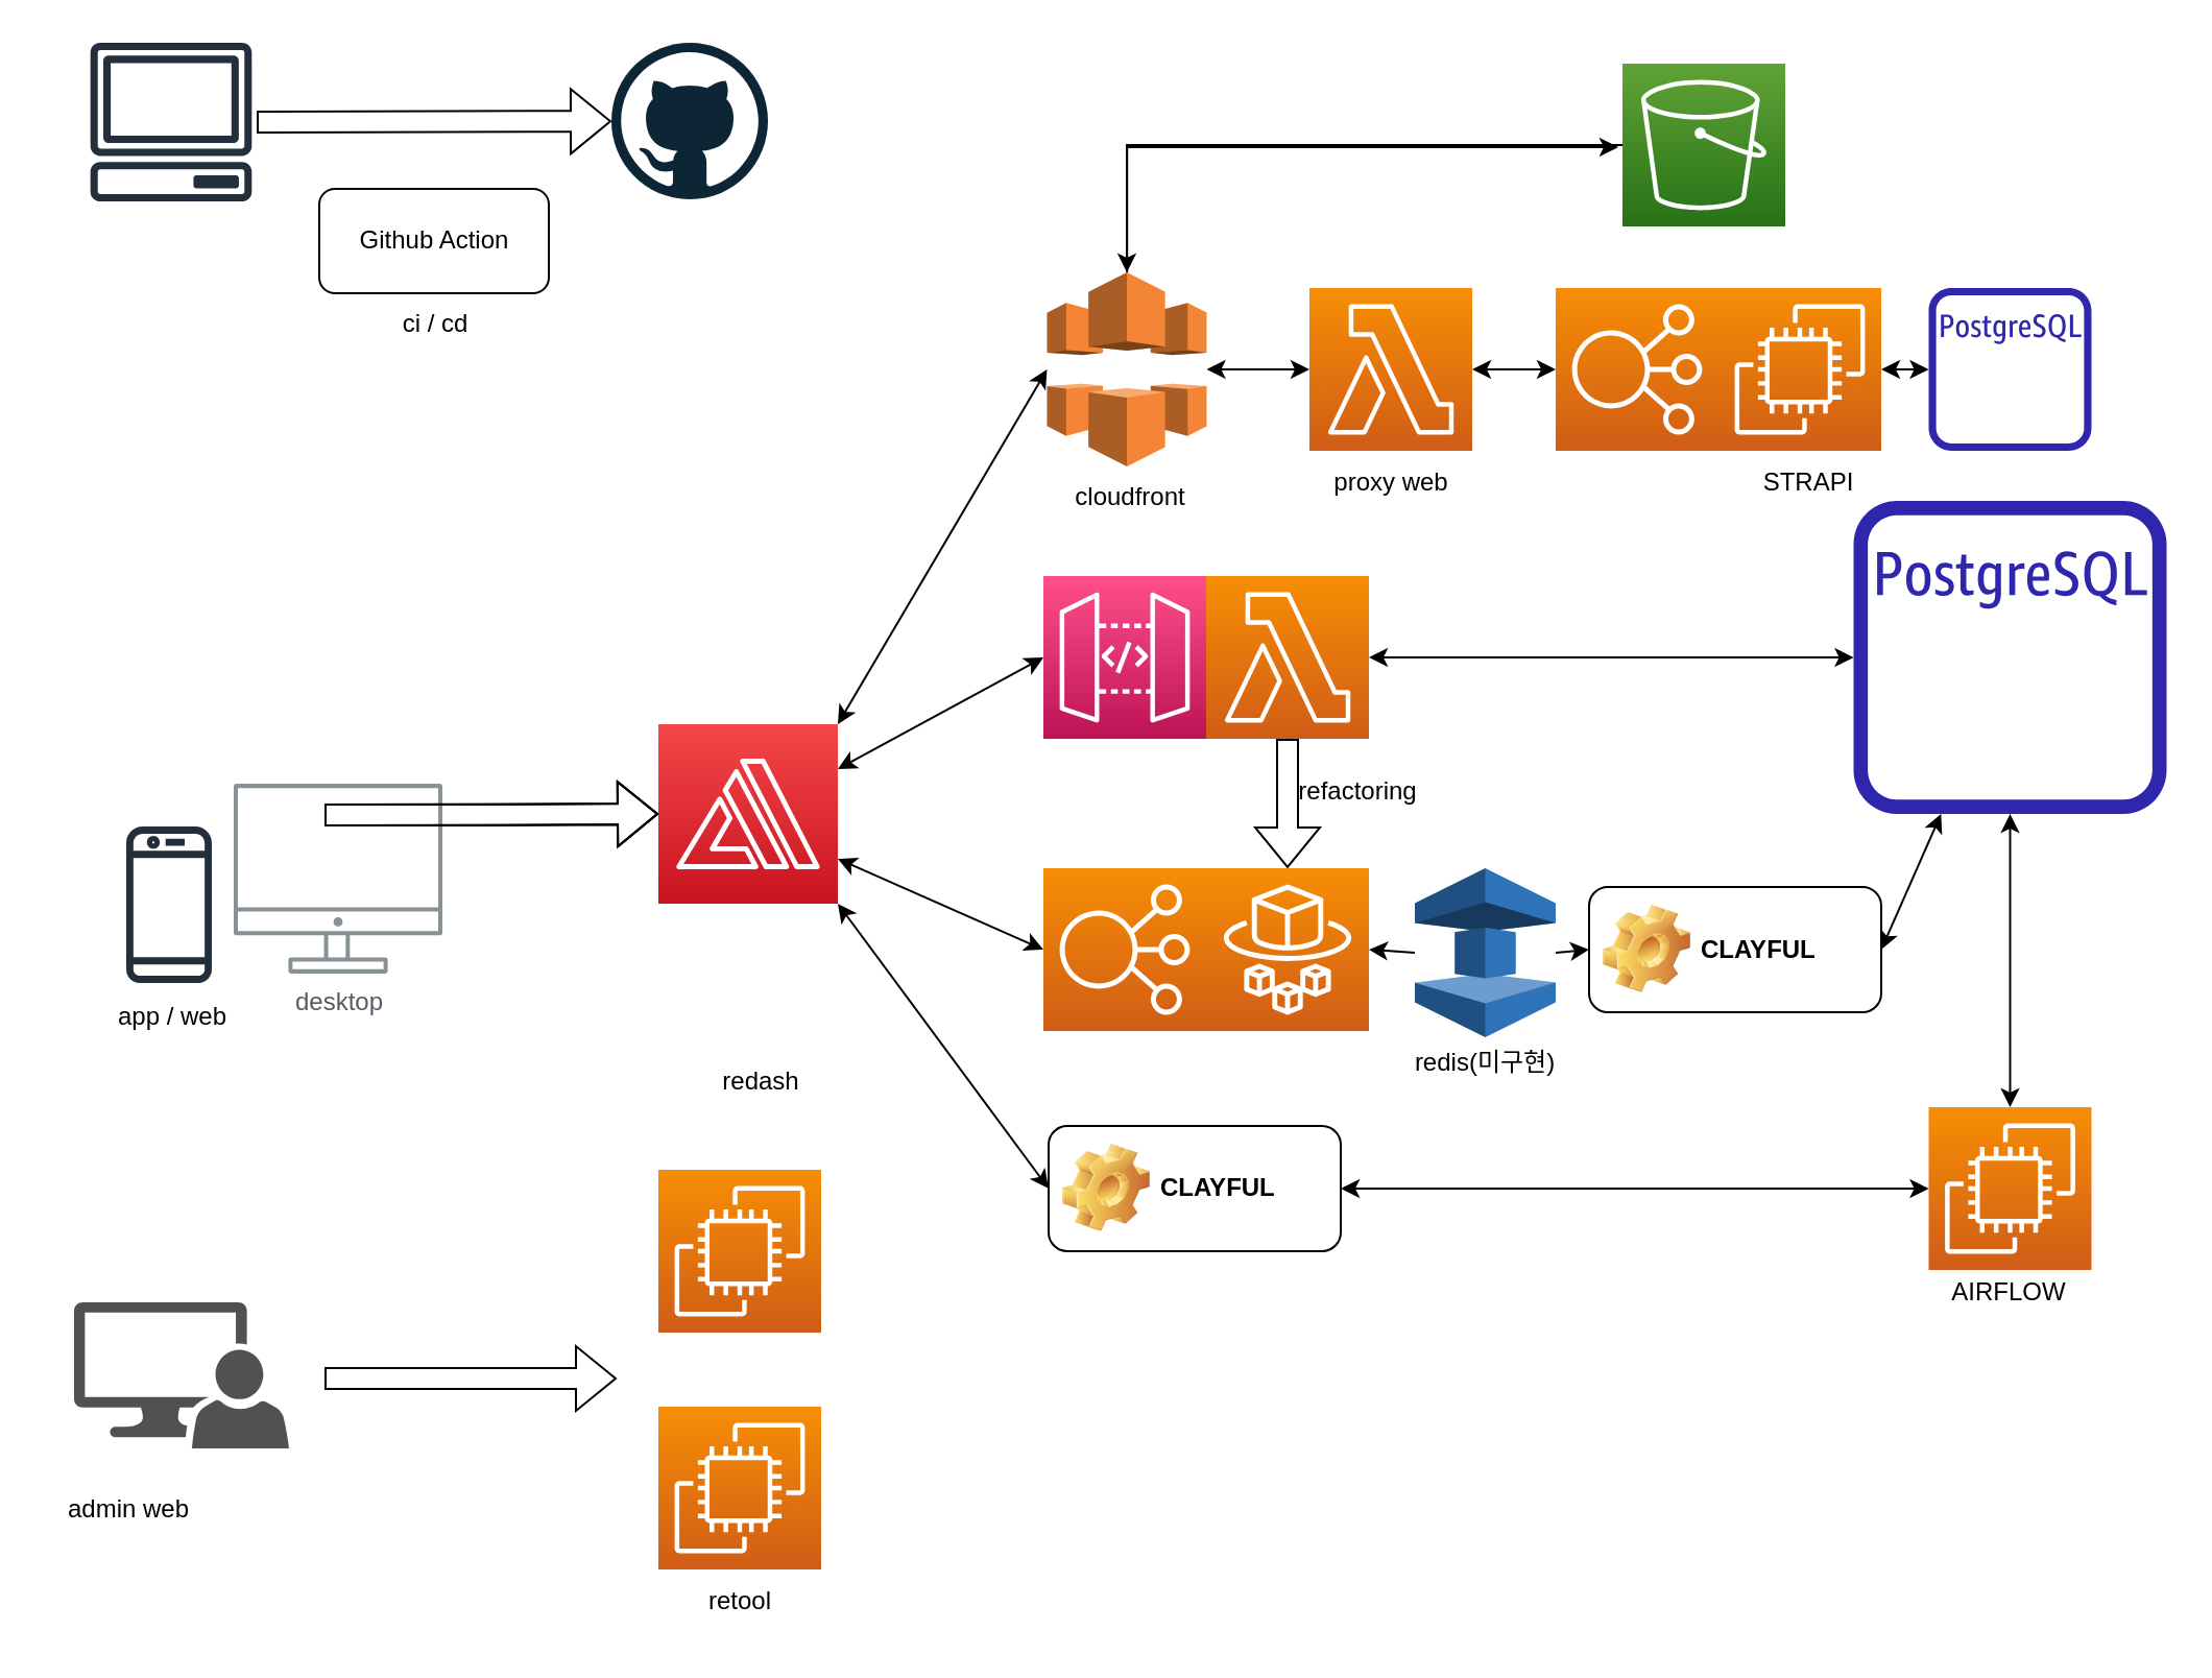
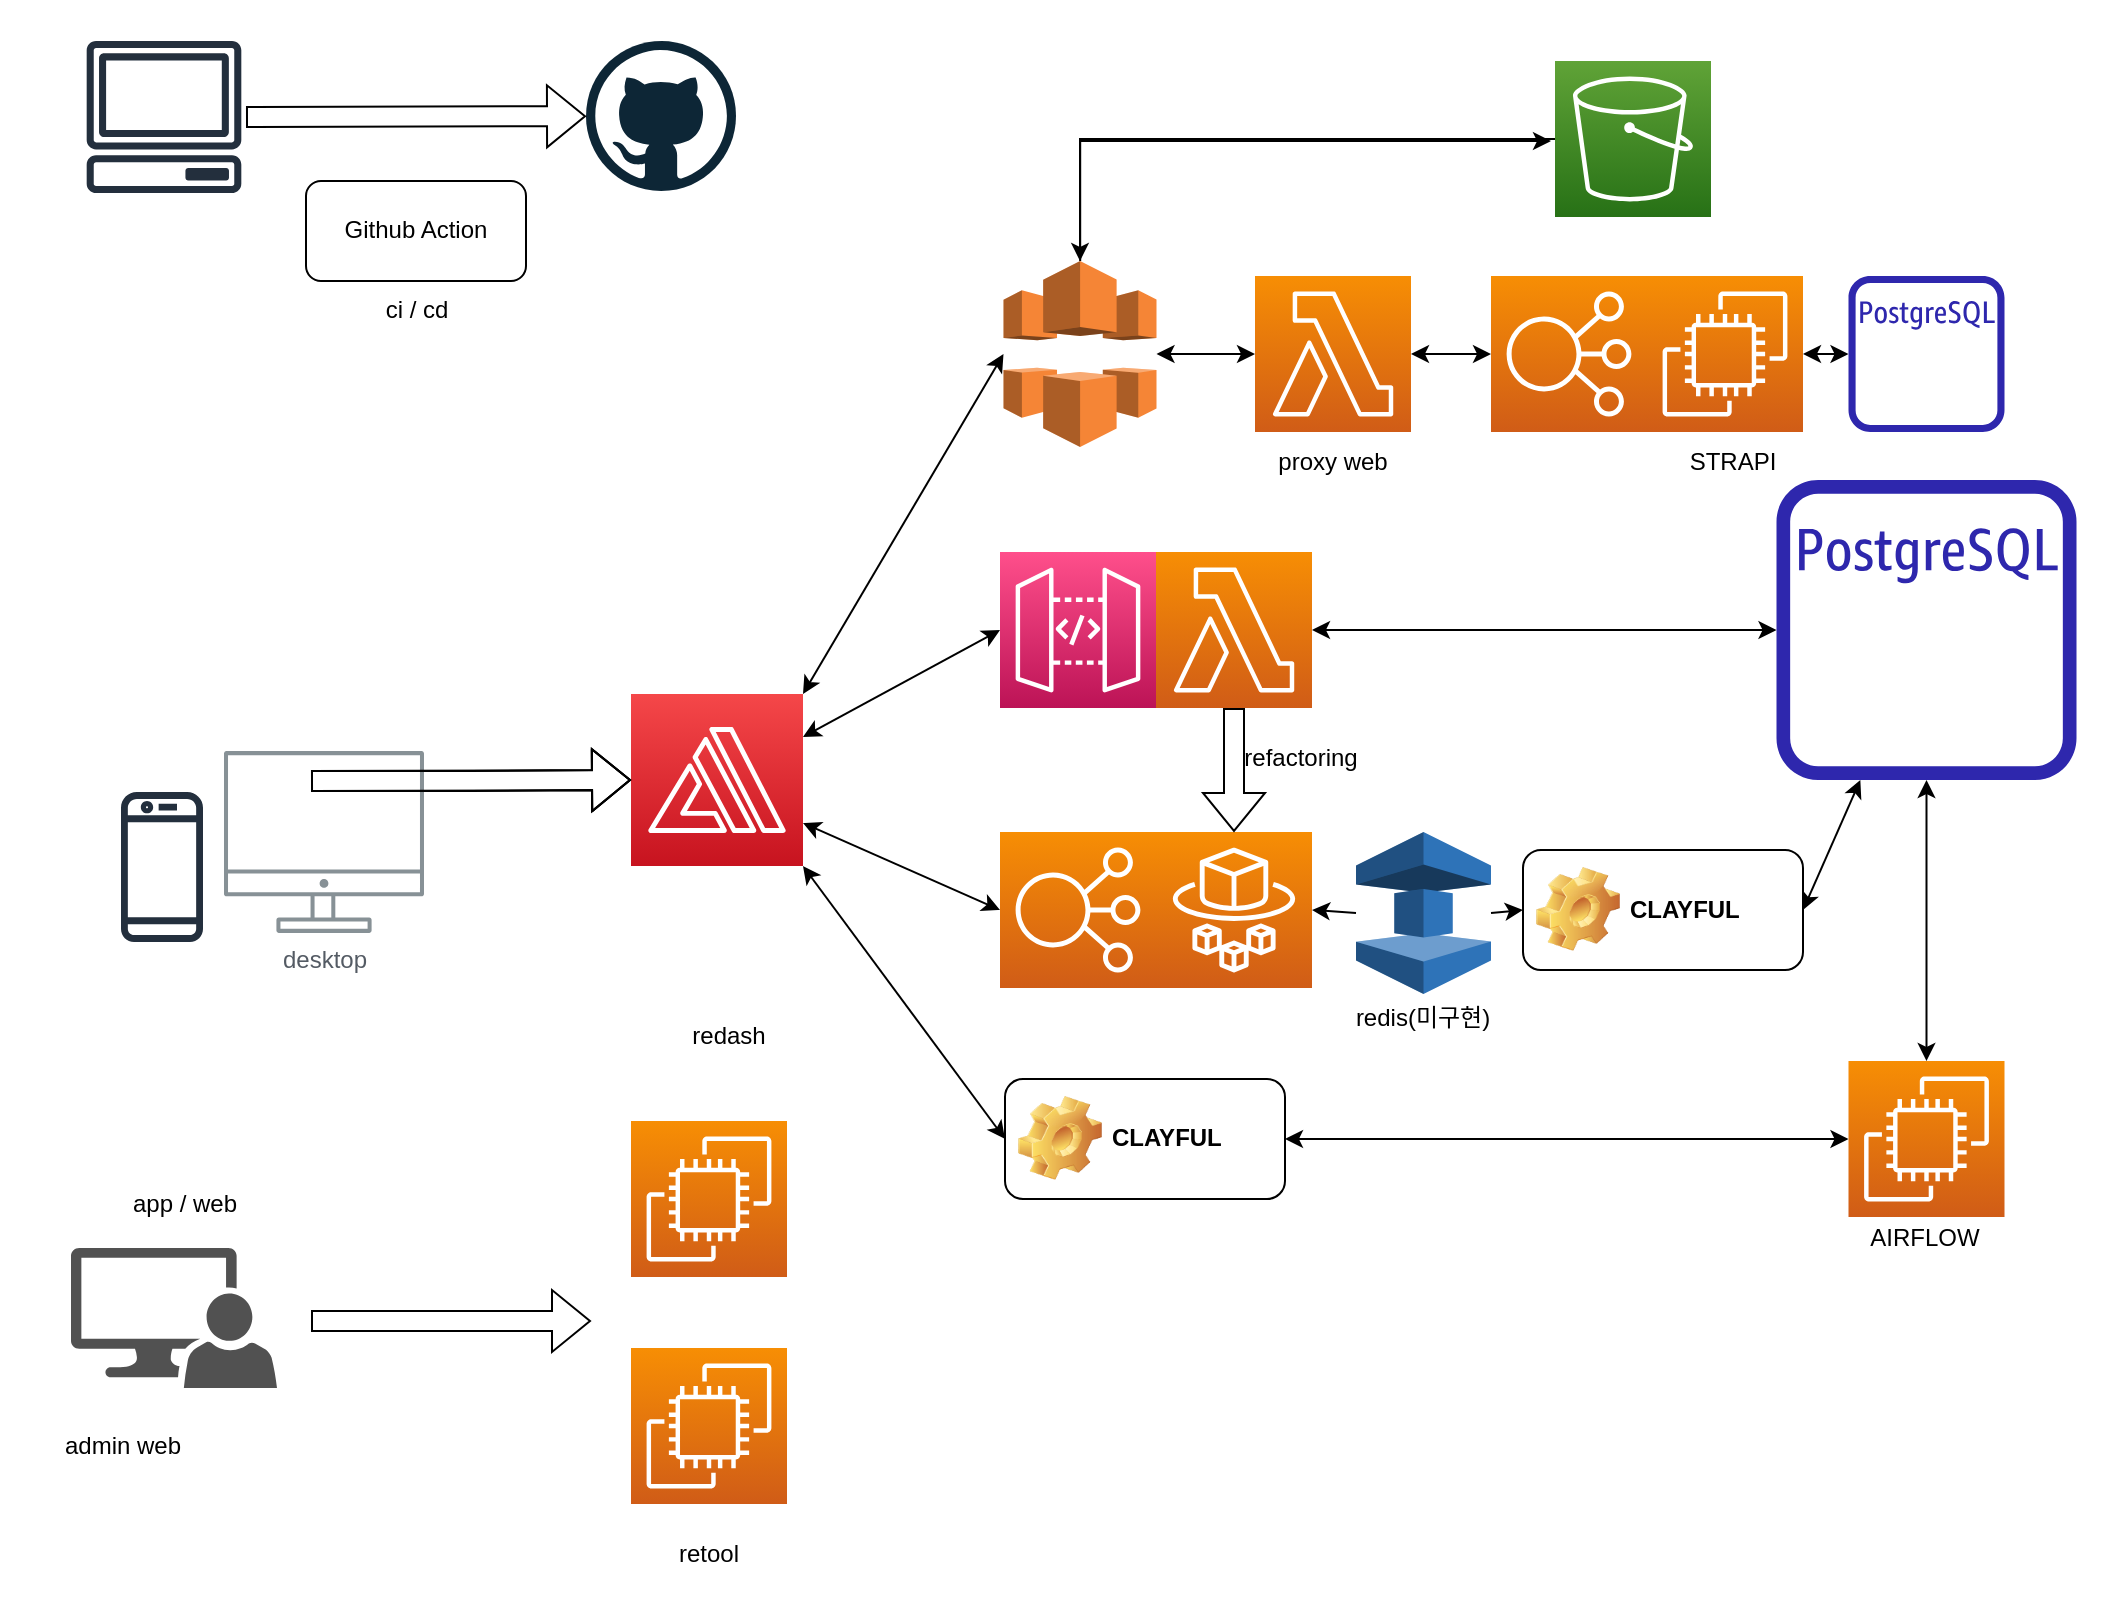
- <mxCell id="17" value="cloudfront" style="text;html=1;align=center;verticalAlign=middle;resizable=0;points=[];autosize=1;strokeColor=none;fillColor=none;fontFamily=Helvetica;" vertex="1" parent="1"><mxGeometry x="501.25" y="223" width="80" height="30" as="geometry" /></mxCell>
- <mxCell id="51" value="app / web" style="text;html=1;align=center;verticalAlign=middle;resizable=0;points=[];autosize=1;strokeColor=none;fillColor=none;fontFamily=Helvetica;" vertex="1" parent="1"><mxGeometry x="41.5" y="472" width="80" height="30" as="geometry" /></mxCell>
+ <mxCell id="51" value="app / web" style="text;html=1;align=center;verticalAlign=middle;resizable=0;points=[];autosize=1;strokeColor=none;fillColor=none;fontFamily=Helvetica;" vertex="1" parent="1"><mxGeometry x="51.5" y="587" width="80" height="30" as="geometry" /></mxCell>
- <mxCell id="46" value="retool" style="text;html=1;align=center;verticalAlign=middle;resizable=0;points=[];autosize=1;strokeColor=none;fillColor=none;fontFamily=Helvetica;" vertex="1" parent="1"><mxGeometry x="329" y="751.5" width="50" height="30" as="geometry" /></mxCell>
+ <mxCell id="46" value="retool" style="text;html=1;align=center;verticalAlign=middle;resizable=0;points=[];autosize=1;strokeColor=none;fillColor=none;fontFamily=Helvetica;" vertex="1" parent="1"><mxGeometry x="329" y="761.5" width="50" height="30" as="geometry" /></mxCell>
